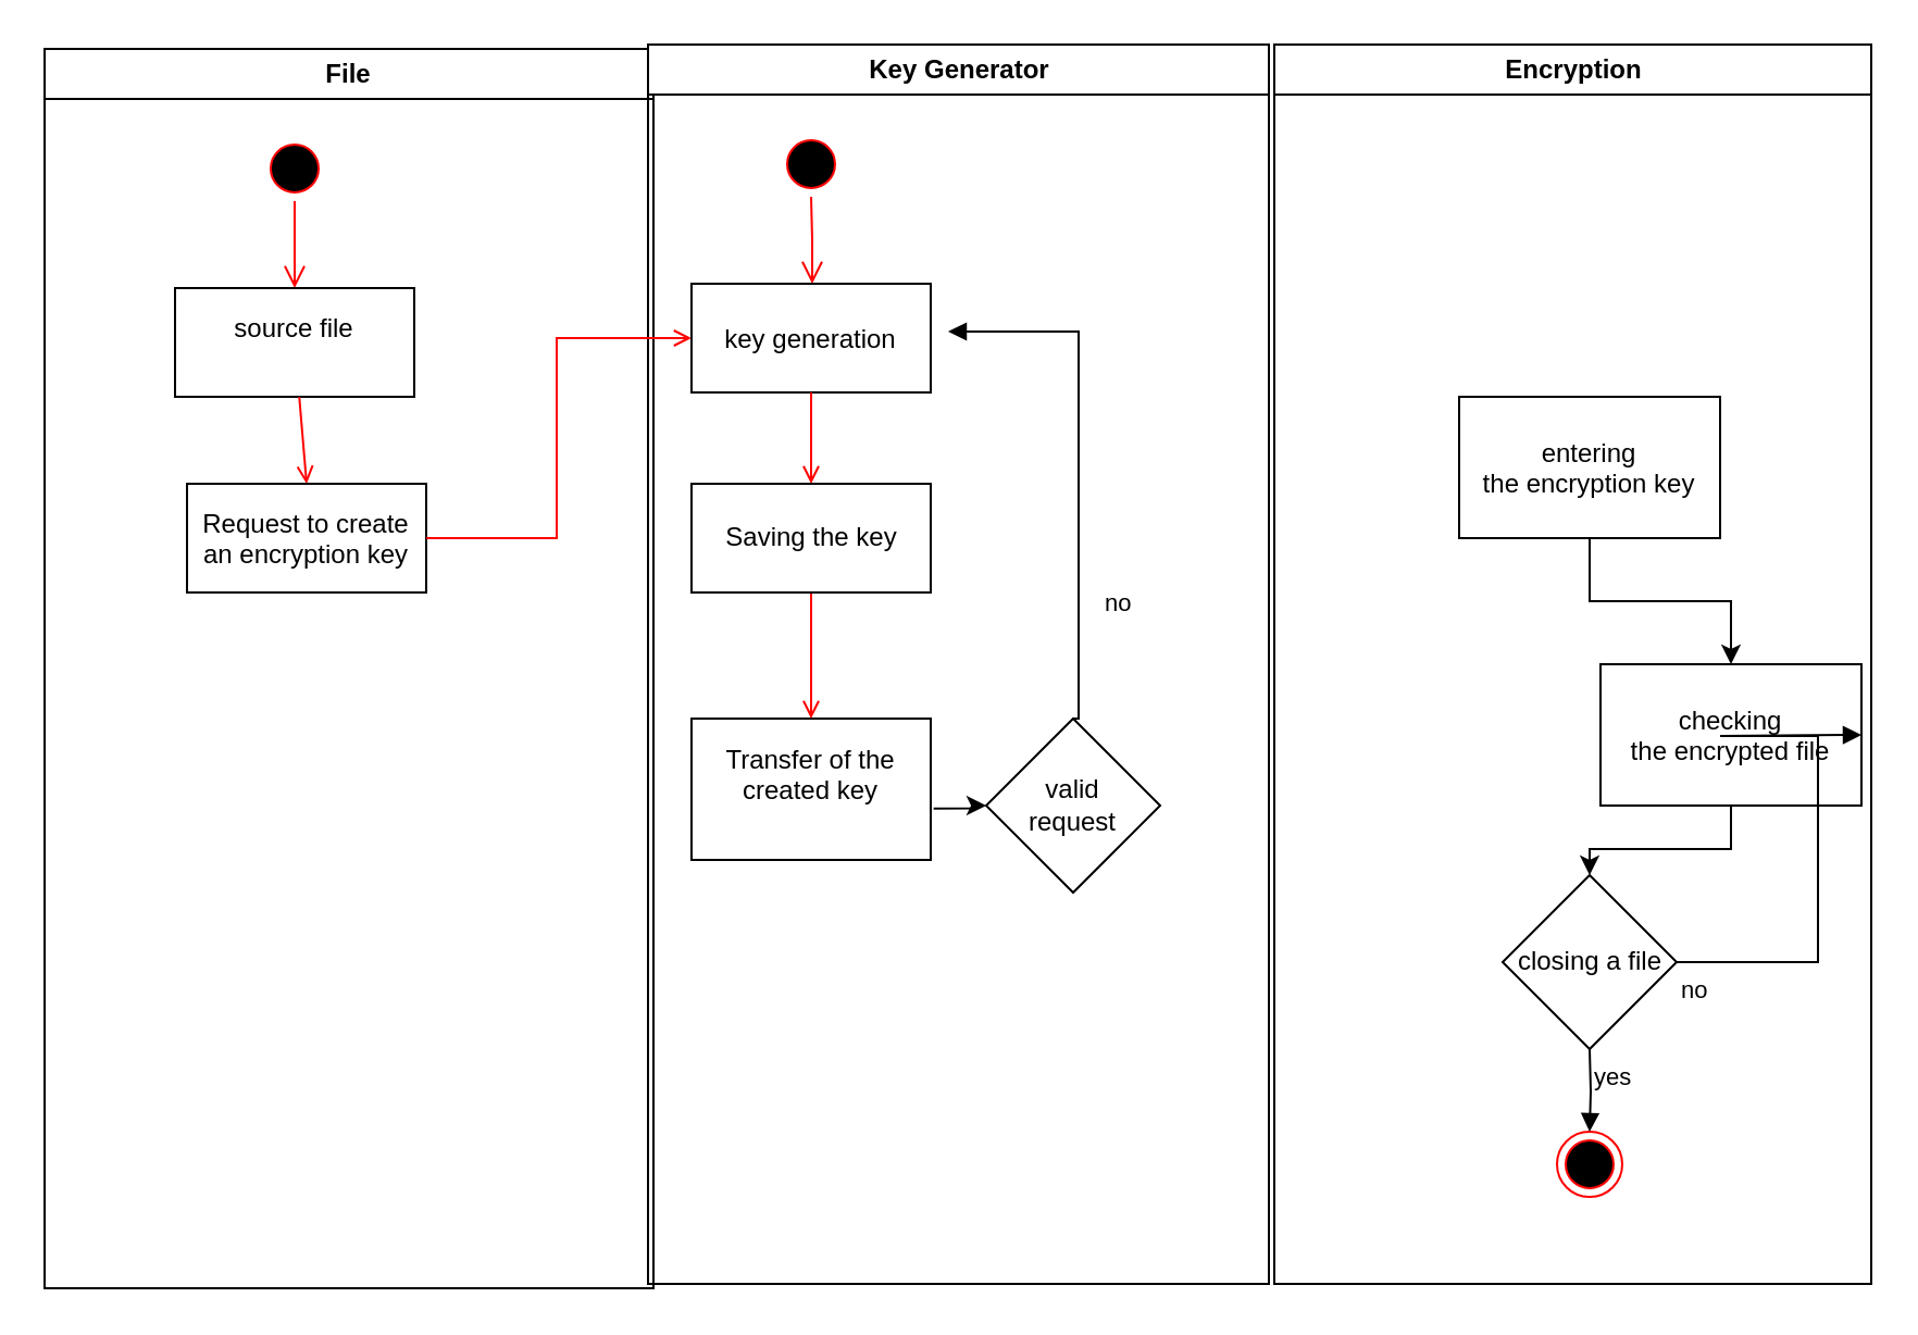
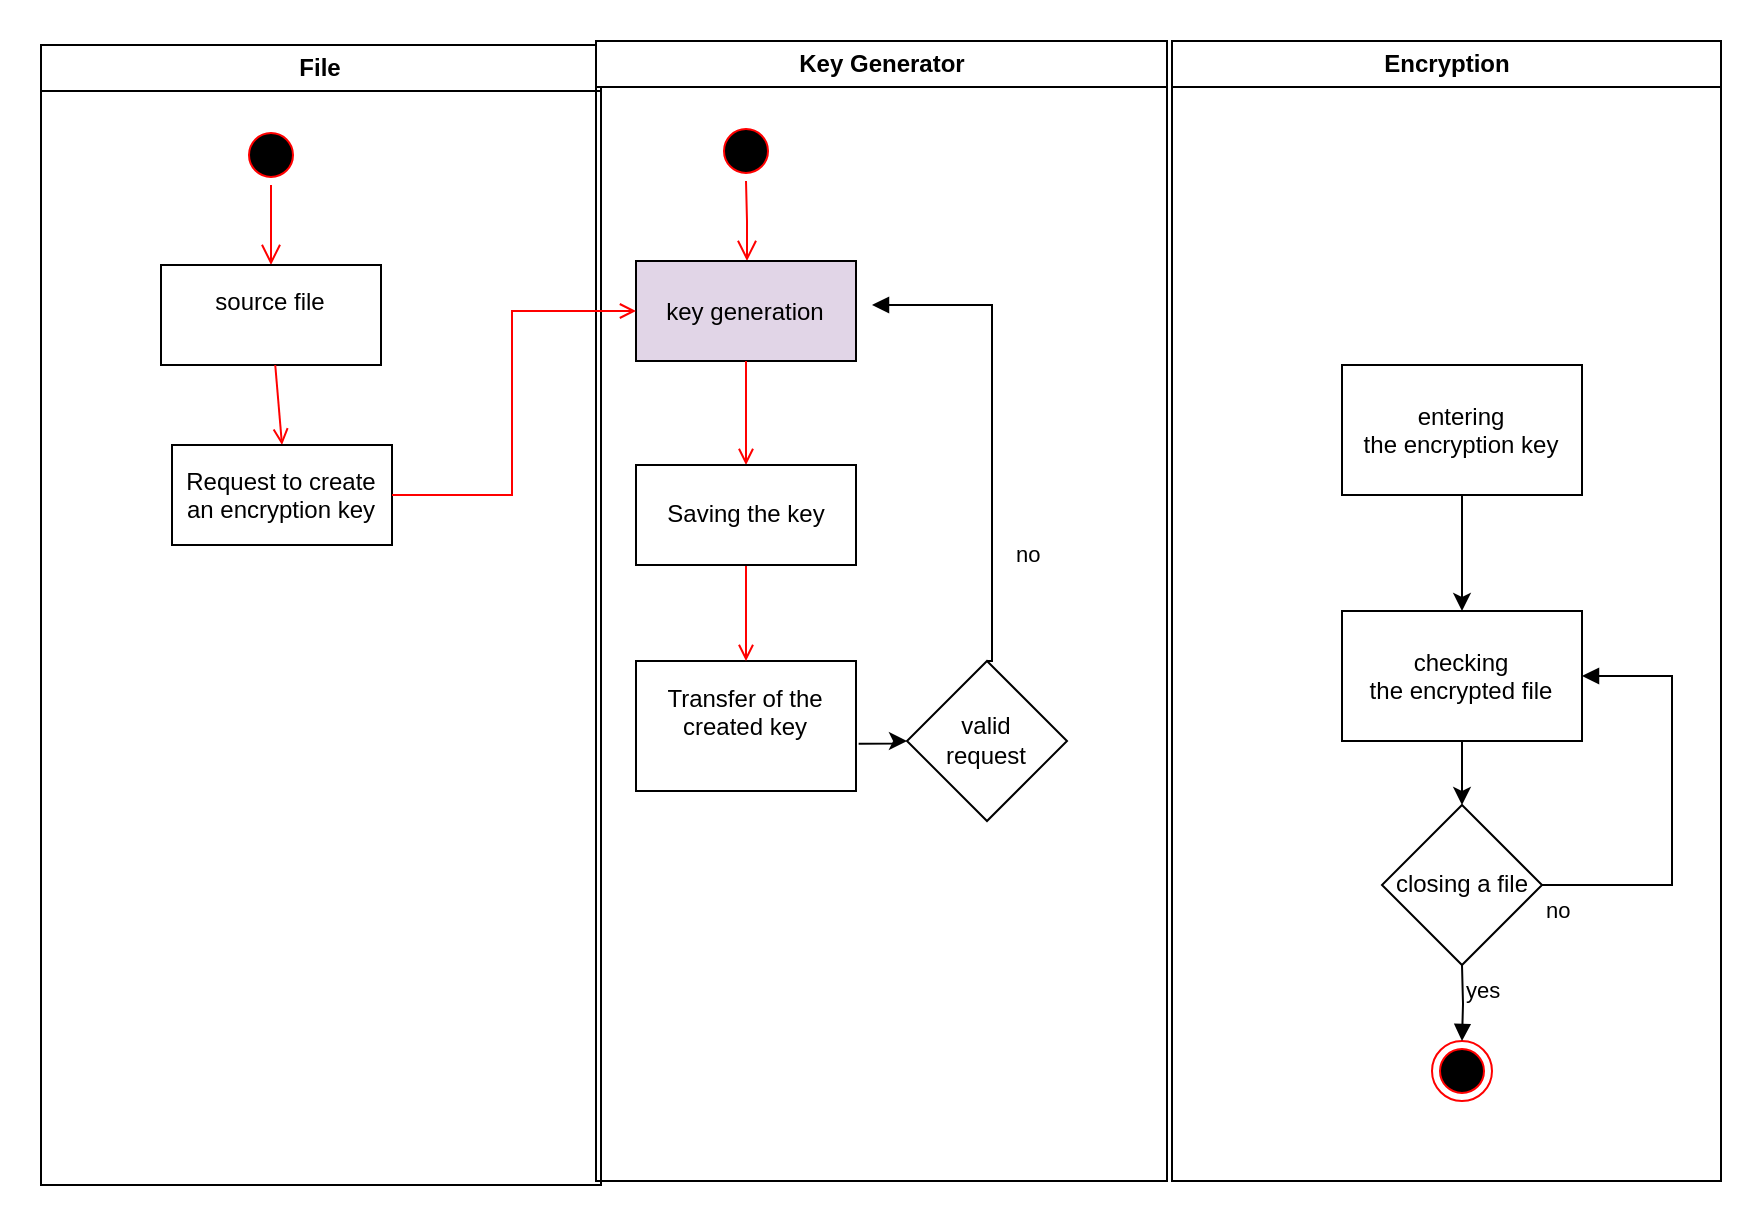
- <mxCell id="11" value="key generation" style="" vertex="1" parent="8"><mxGeometry x="20" y="110" width="110" height="50" as="geometry" /></mxCell>
+ <mxCell id="11" value="key generation" style="fillColor=#e1d5e7;" vertex="1" parent="8"><mxGeometry x="20" y="110" width="110" height="50" as="geometry" /></mxCell>
- <mxCell id="16" value="Saving the key&lt;br/&gt;" style="html=1;whiteSpace=wrap;" vertex="1" parent="8"><mxGeometry x="20" y="202" width="110" height="50" as="geometry" /></mxCell>
+ <mxCell id="16" value="Saving the key&lt;br/&gt;" style="html=1;whiteSpace=wrap;" vertex="1" parent="8"><mxGeometry x="20" y="212" width="110" height="50" as="geometry" /></mxCell>
- <mxCell id="23" value="checking &#10;the encrypted file" style="" vertex="1" parent="18"><mxGeometry x="150" y="285" width="120" height="65" as="geometry" /></mxCell>
+ <mxCell id="23" value="checking &#10;the encrypted file" style="" vertex="1" parent="18"><mxGeometry x="85" y="285" width="120" height="65" as="geometry" /></mxCell>
